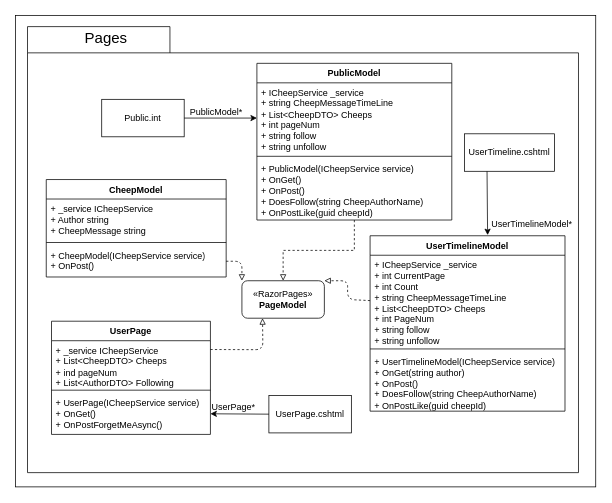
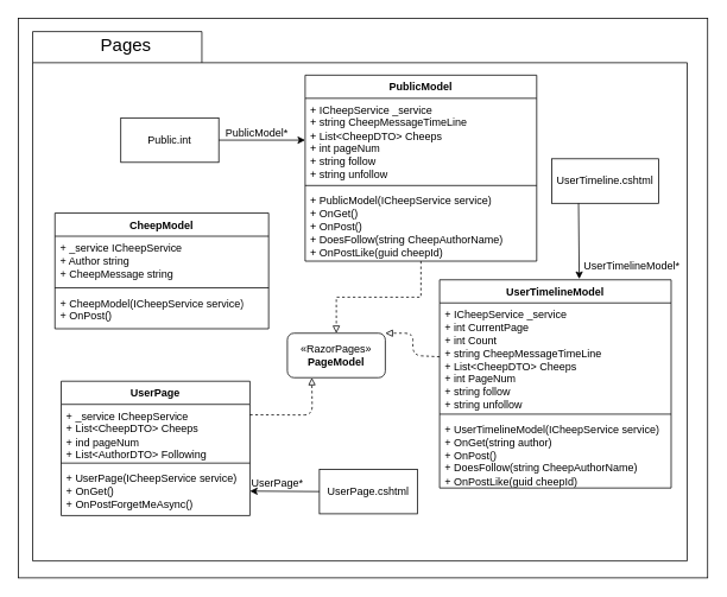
- <mxCell id="33" style="edgeStyle=none;html=1;exitX=1;exitY=0.5;exitDx=0;exitDy=0;entryX=0;entryY=0;entryDx=0;entryDy=0;strokeColor=#000000;endArrow=block;endFill=0;dashed=1;" edge="1" parent="1" source="14" target="24"><mxGeometry relative="1" as="geometry"><Array as="points"><mxPoint x="322" y="348" /></Array></mxGeometry></mxCell>
